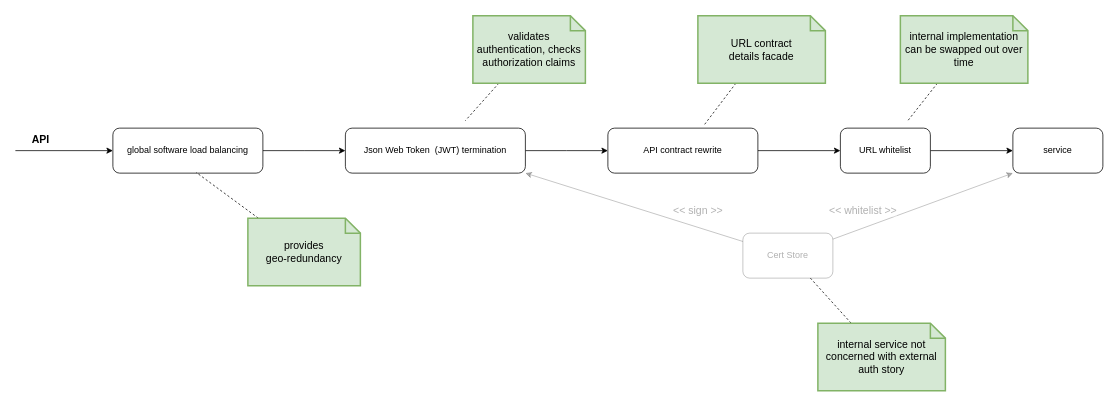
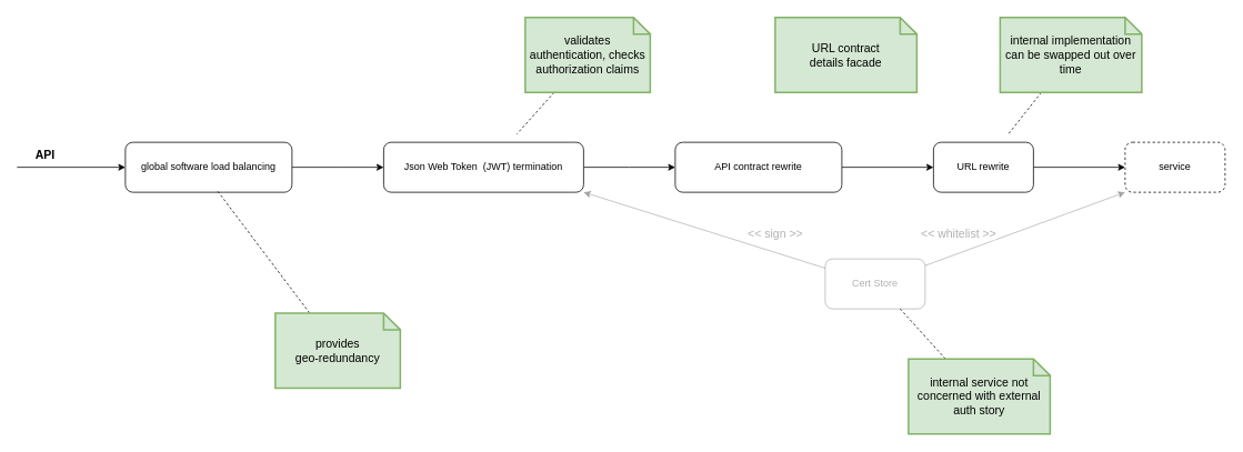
- <mxCell id="24" style="edgeStyle=none;rounded=0;orthogonalLoop=1;jettySize=auto;html=1;entryX=0.645;entryY=-0.083;entryDx=0;entryDy=0;entryPerimeter=0;fontSize=14;endArrow=none;endFill=0;dashed=1;" parent="1" source="25" target="23" edge="1"><mxGeometry relative="1" as="geometry" /></mxCell>
- <mxCell id="7" value="URL whitelist" style="rounded=1;whiteSpace=wrap;html=1;" parent="1" vertex="1"><mxGeometry x="1120" y="170" width="120" height="60" as="geometry" /></mxCell>
+ <mxCell id="7" value="URL rewrite" style="rounded=1;whiteSpace=wrap;html=1;" parent="1" vertex="1"><mxGeometry x="1120" y="170" width="120" height="60" as="geometry" /></mxCell>
- <mxCell id="8" value="service" style="rounded=1;whiteSpace=wrap;html=1;" parent="1" vertex="1"><mxGeometry x="1350" y="170" width="120" height="60" as="geometry" /></mxCell>
+ <mxCell id="8" value="service" style="rounded=1;whiteSpace=wrap;html=1;dashed=1;" parent="1" vertex="1"><mxGeometry x="1350" y="170" width="120" height="60" as="geometry" /></mxCell>
- <mxCell id="12" value="provides &lt;br&gt;geo-redundancy" style="shape=note;strokeWidth=2;fontSize=14;size=20;whiteSpace=wrap;html=1;fillColor=#d5e8d4;strokeColor=#82b366;" parent="1" vertex="1"><mxGeometry x="330" y="290" width="150" height="90" as="geometry" /></mxCell>
+ <mxCell id="12" value="provides &lt;br&gt;geo-redundancy" style="shape=note;strokeWidth=2;fontSize=14;size=20;whiteSpace=wrap;html=1;fillColor=#d5e8d4;strokeColor=#82b366;" parent="1" vertex="1"><mxGeometry x="330" y="375" width="150" height="90" as="geometry" /></mxCell>
